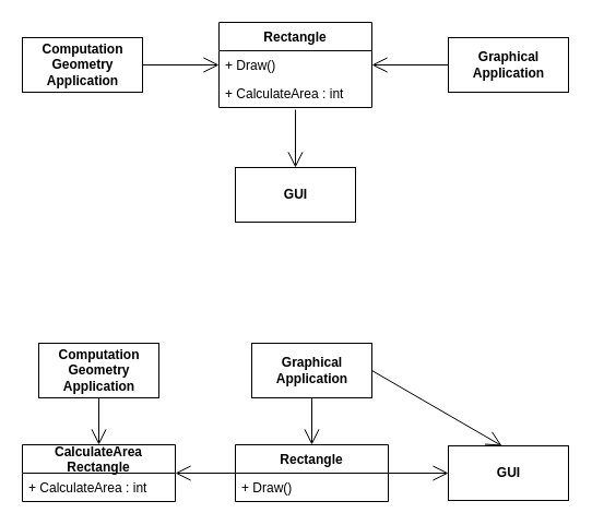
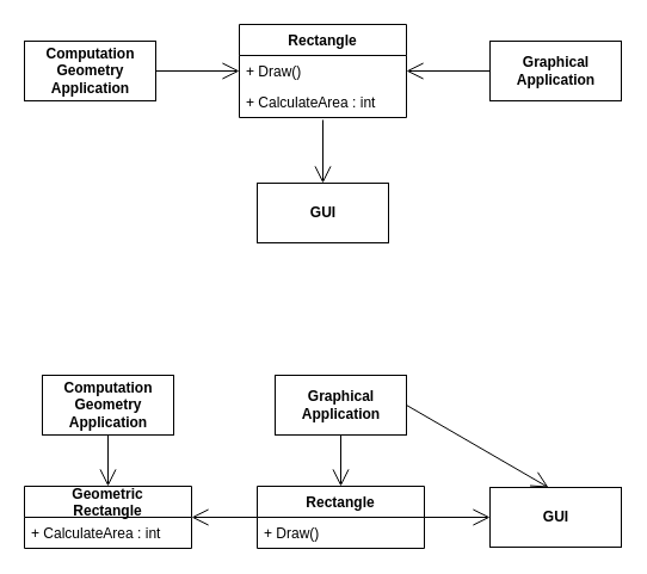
- <mxCell id="19" value="CalculateArea&#10;Rectangle" style="swimlane;fontStyle=1;childLayout=stackLayout;horizontal=1;startSize=26;fillColor=none;horizontalStack=0;resizeParent=1;resizeParentMax=0;resizeLast=0;collapsible=1;marginBottom=0;" parent="1" vertex="1"><mxGeometry x="20" y="407" width="140" height="52" as="geometry" /></mxCell>
+ <mxCell id="19" value="Geometric&#10;Rectangle" style="swimlane;fontStyle=1;childLayout=stackLayout;horizontal=1;startSize=26;fillColor=none;horizontalStack=0;resizeParent=1;resizeParentMax=0;resizeLast=0;collapsible=1;marginBottom=0;" parent="1" vertex="1"><mxGeometry x="20" y="407" width="140" height="52" as="geometry" /></mxCell>
